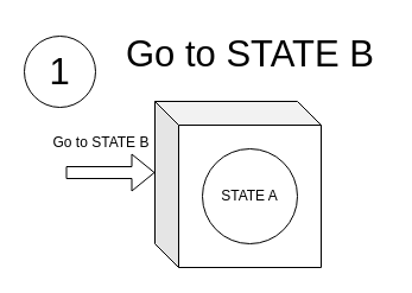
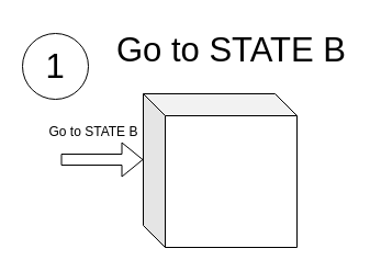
- <mxCell id="3" value="STATE A" style="ellipse;whiteSpace=wrap;html=1;aspect=fixed;fillColor=none;" parent="1" vertex="1"><mxGeometry x="170" y="125" width="80" height="80" as="geometry" /></mxCell>
